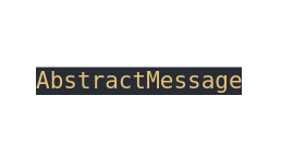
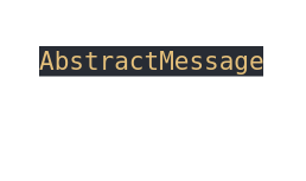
- <mxCell id="2" value="&lt;pre style=&quot;background-color: #282c34 ; color: #abb2bf ; font-family: &amp;quot;jetbrains mono&amp;quot; , monospace ; font-size: 10.5pt&quot;&gt;&lt;span style=&quot;color: #e5c07b&quot;&gt;AbstractMessage&lt;/span&gt;&lt;/pre&gt;" style="text;whiteSpace=wrap;html=1;" vertex="1" parent="1"><mxGeometry x="20" y="20" width="130" height="60" as="geometry" /></mxCell>
+ <mxCell id="2" value="&lt;pre style=&quot;background-color: #282c34 ; color: #abb2bf ; font-family: &amp;quot;jetbrains mono&amp;quot; , monospace ; font-size: 10.5pt&quot;&gt;&lt;span style=&quot;color: #e5c07b&quot;&gt;AbstractMessage&lt;/span&gt;&lt;/pre&gt;" style="text;whiteSpace=wrap;html=1;" vertex="1" parent="1"><mxGeometry x="20" y="5" width="130" height="60" as="geometry" /></mxCell>
